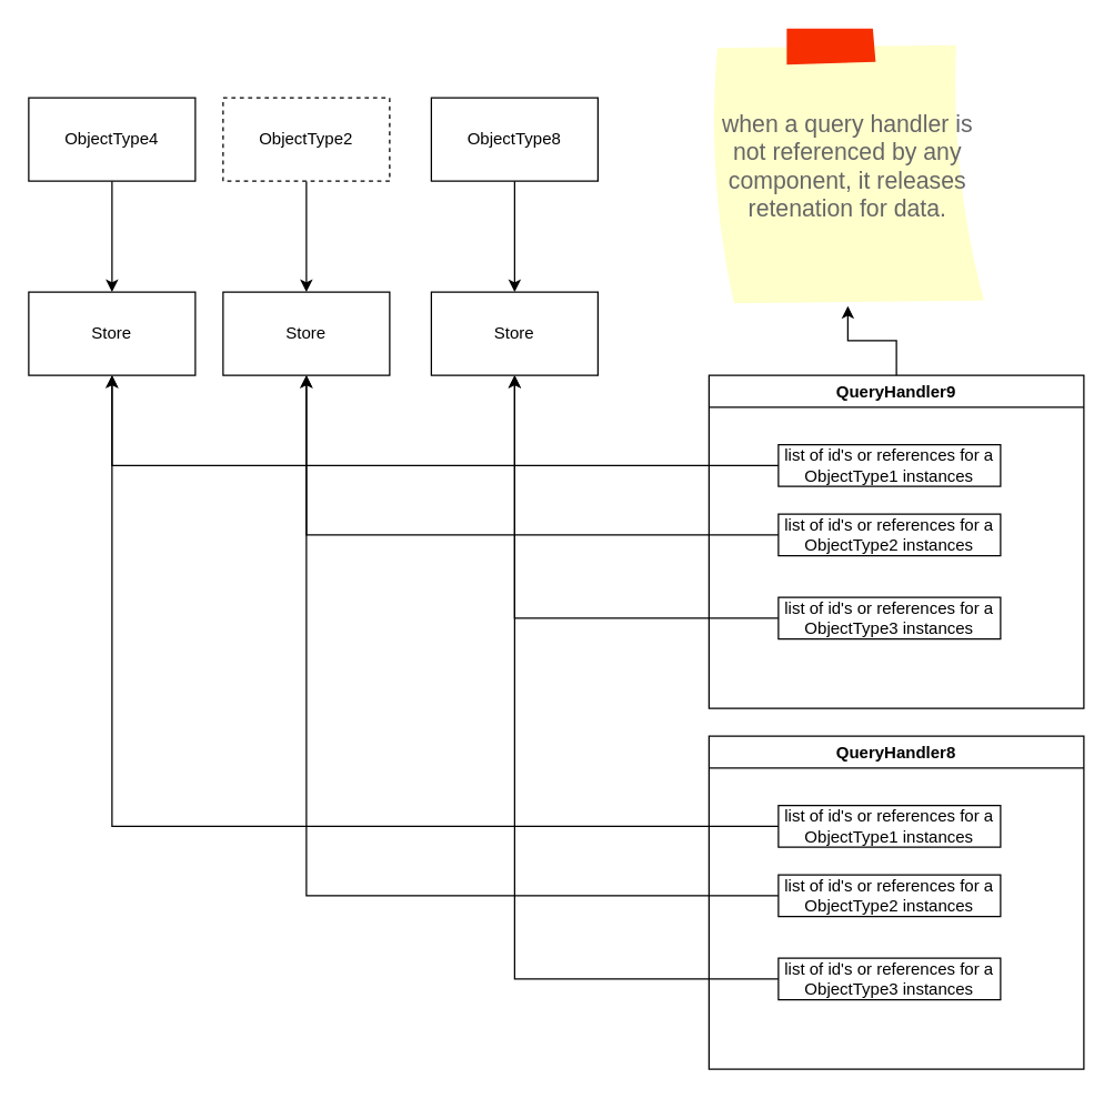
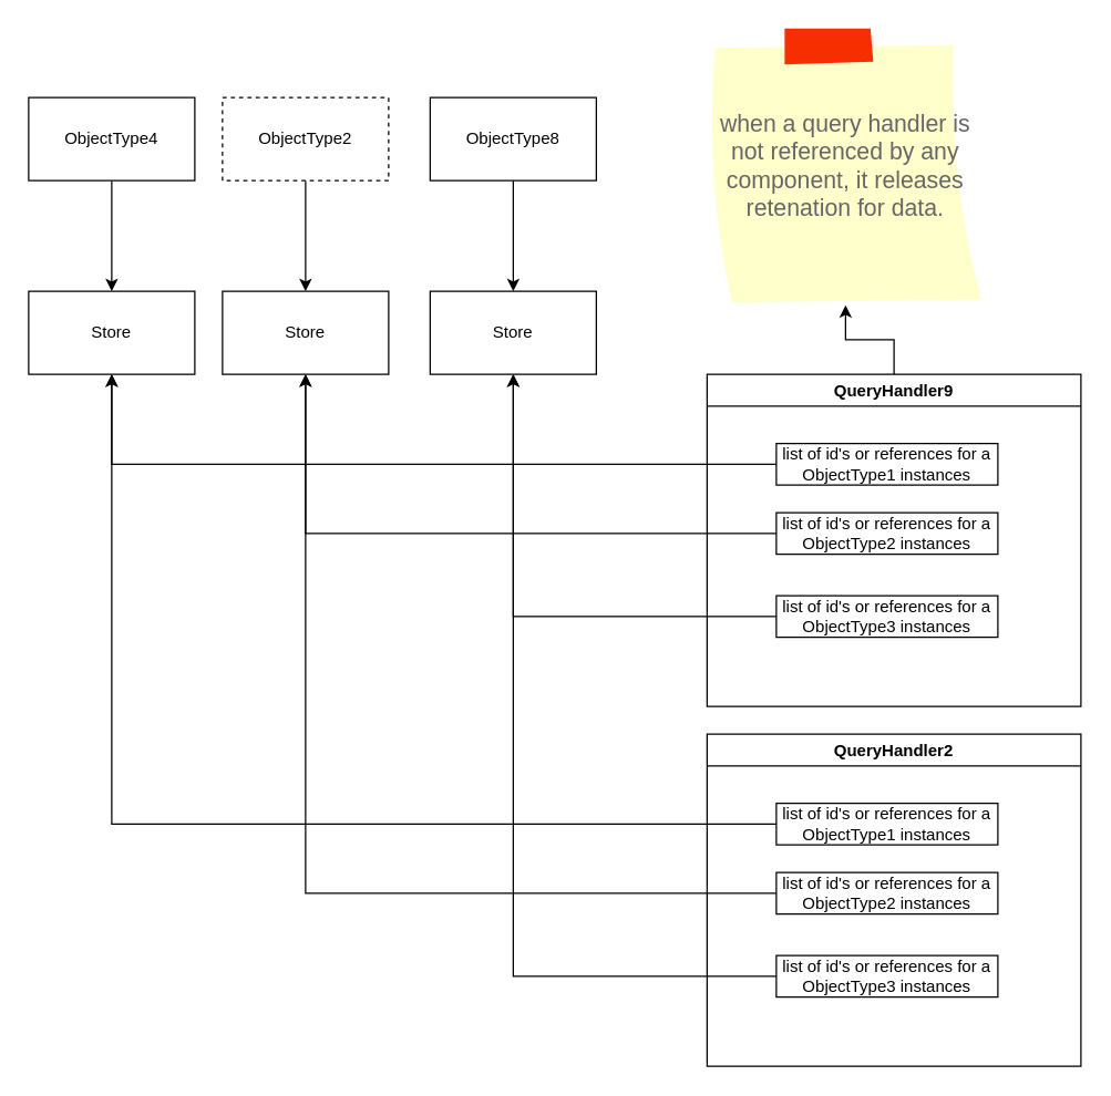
- <mxCell id="19" value="QueryHandler8" style="swimlane;whiteSpace=wrap;html=1;" vertex="1" parent="1"><mxGeometry x="510" y="530" width="270" height="240" as="geometry" /></mxCell>
+ <mxCell id="19" value="QueryHandler2" style="swimlane;whiteSpace=wrap;html=1;" vertex="1" parent="1"><mxGeometry x="510" y="530" width="270" height="240" as="geometry" /></mxCell>
